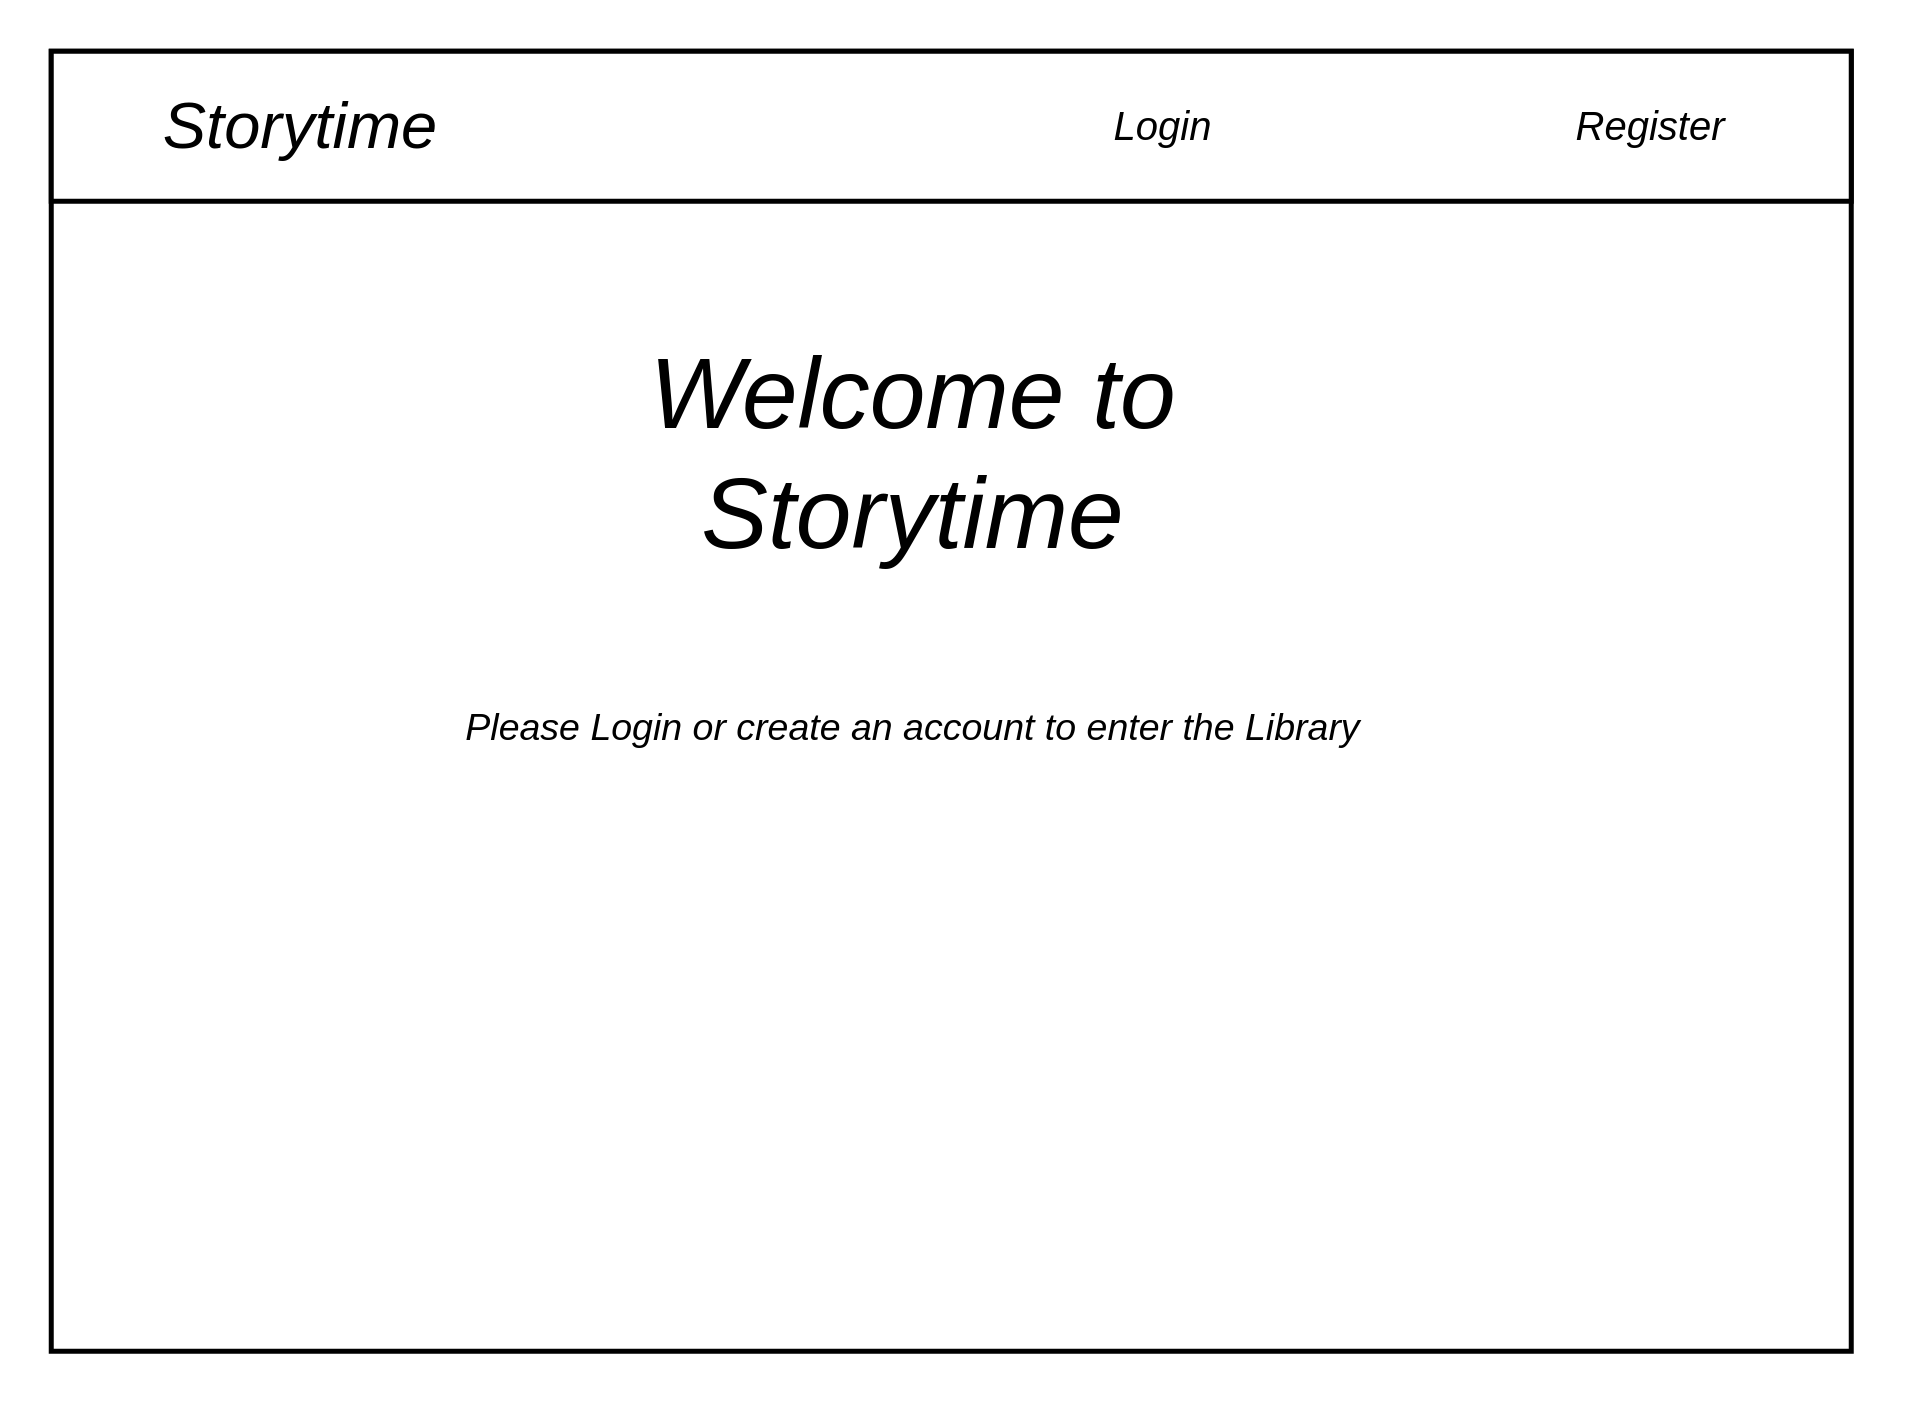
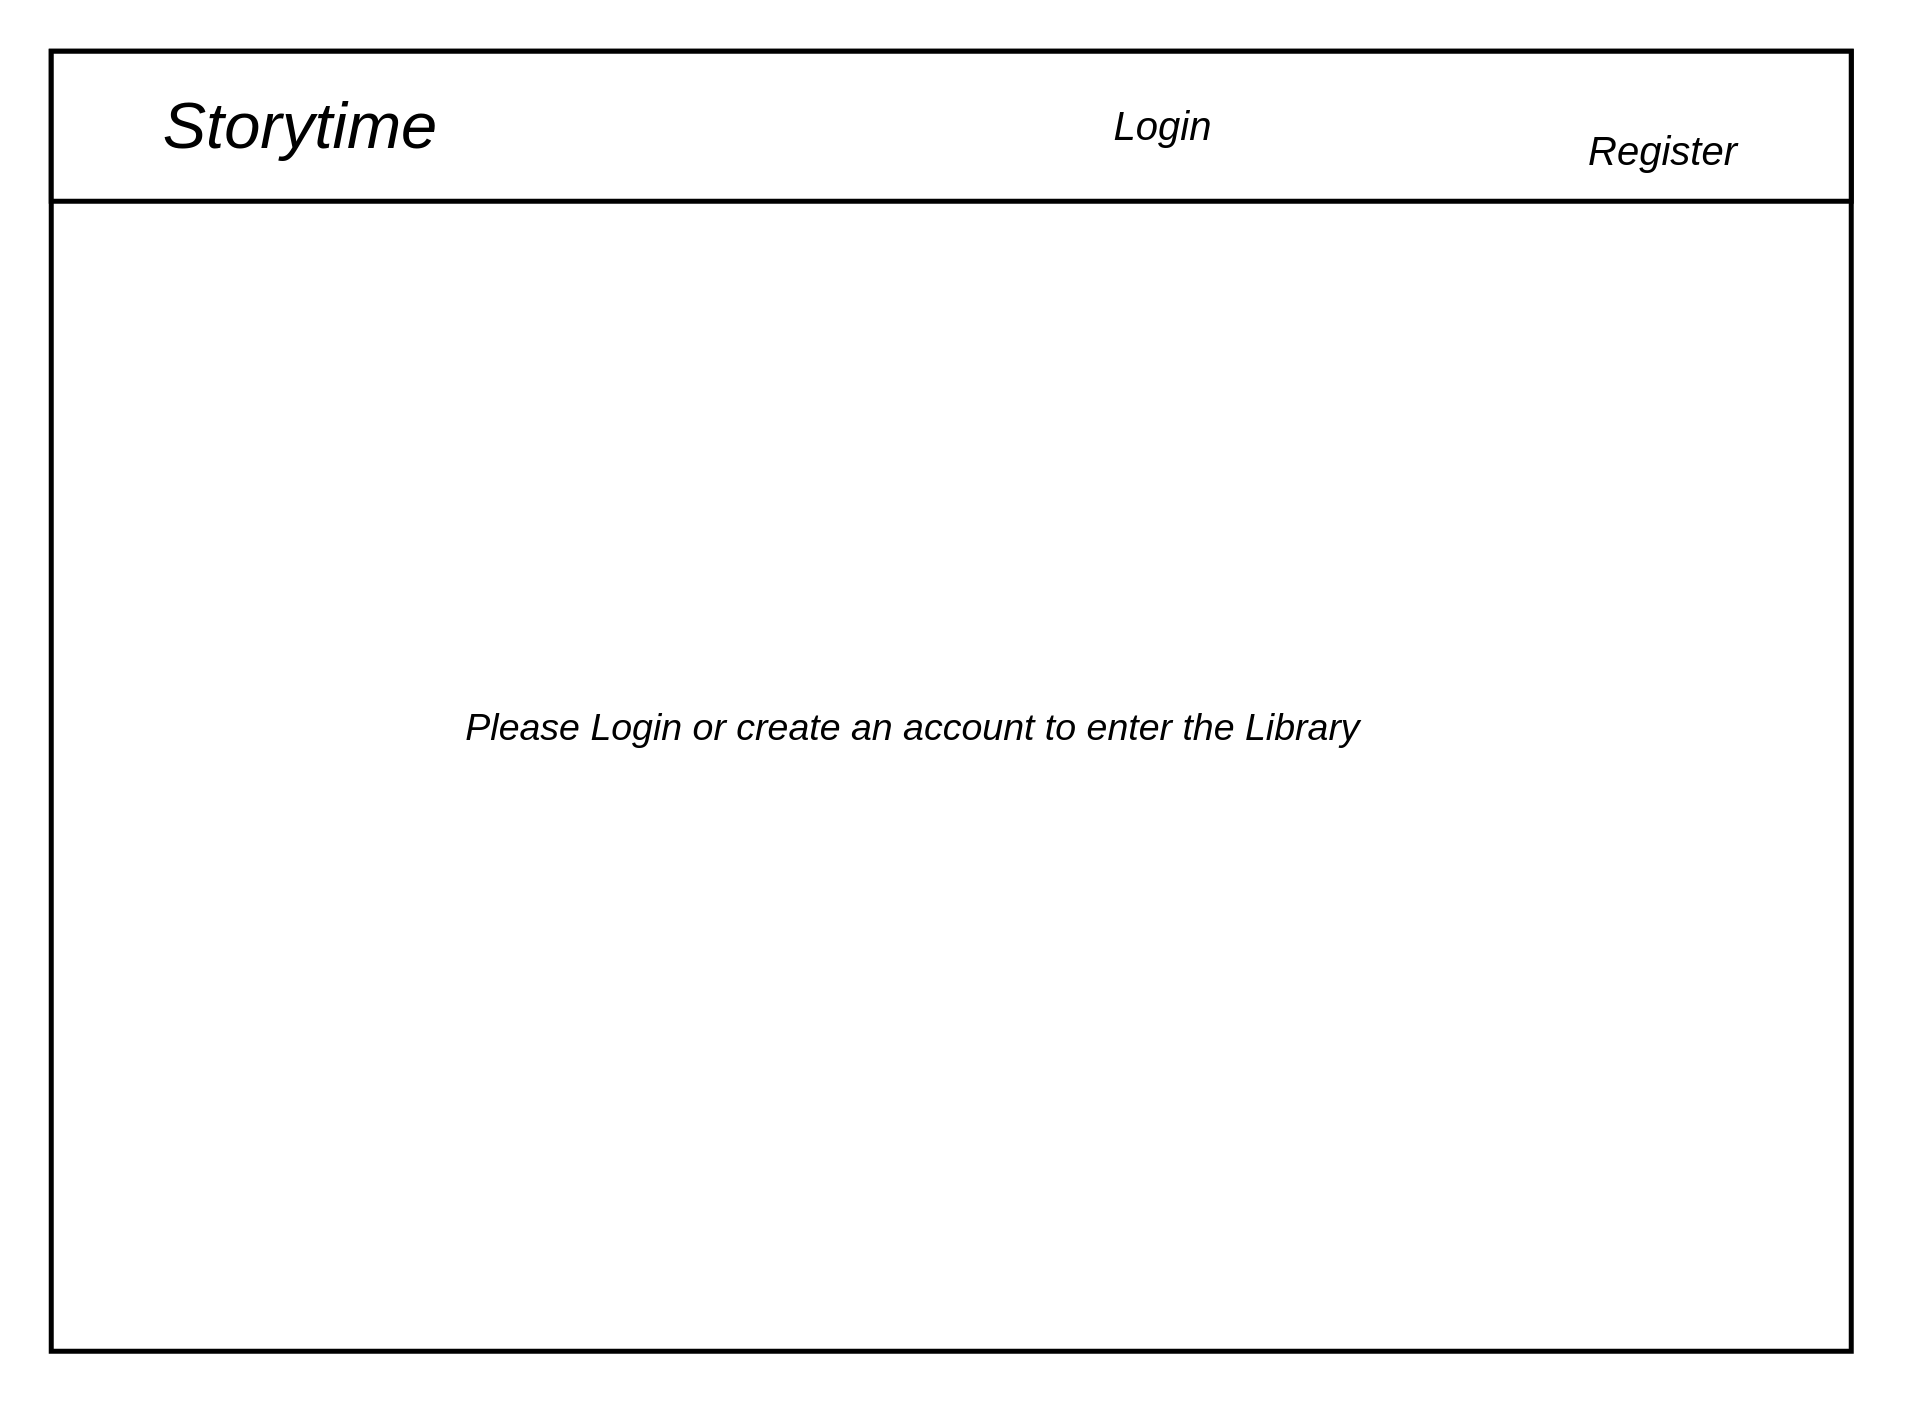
- <mxCell id="8" value="&lt;i&gt;&lt;font style=&quot;font-size: 16px&quot;&gt;Register&lt;/font&gt;&lt;/i&gt;" style="text;html=1;strokeColor=none;fillColor=none;align=center;verticalAlign=middle;whiteSpace=wrap;rounded=0;" vertex="1" parent="1"><mxGeometry x="610" y="40" width="100" height="20" as="geometry" /></mxCell>
+ <mxCell id="8" value="&lt;i&gt;&lt;font style=&quot;font-size: 16px&quot;&gt;Register&lt;/font&gt;&lt;/i&gt;" style="text;html=1;strokeColor=none;fillColor=none;align=center;verticalAlign=middle;whiteSpace=wrap;rounded=0;" vertex="1" parent="1"><mxGeometry x="615" y="50" width="100" height="20" as="geometry" /></mxCell>
- <mxCell id="4" value="&lt;font style=&quot;font-size: 40px&quot;&gt;&lt;i&gt;Welcome to&lt;br&gt;Storytime&lt;/i&gt;&lt;/font&gt;" style="text;html=1;strokeColor=none;fillColor=none;align=center;verticalAlign=middle;whiteSpace=wrap;rounded=0;" vertex="1" parent="1"><mxGeometry x="160" y="130" width="410" height="100" as="geometry" /></mxCell>
